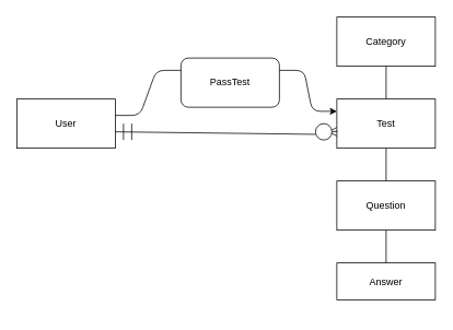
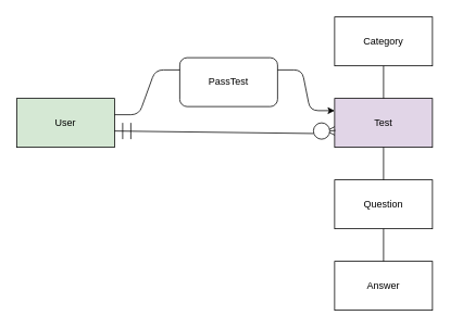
- <mxCell id="2" value="User" style="rounded=0;whiteSpace=wrap;html=1;" vertex="1" parent="1"><mxGeometry x="20" y="120" width="120" height="60" as="geometry" /></mxCell>
+ <mxCell id="2" value="User" style="rounded=0;whiteSpace=wrap;html=1;fillColor=#d5e8d4;" vertex="1" parent="1"><mxGeometry x="20" y="120" width="120" height="60" as="geometry" /></mxCell>
- <mxCell id="4" value="Test" style="rounded=0;whiteSpace=wrap;html=1;" vertex="1" parent="1"><mxGeometry x="410" y="120" width="120" height="60" as="geometry" /></mxCell>
+ <mxCell id="4" value="Test" style="rounded=0;whiteSpace=wrap;html=1;fillColor=#e1d5e7;" vertex="1" parent="1"><mxGeometry x="410" y="120" width="120" height="60" as="geometry" /></mxCell>
- <mxCell id="7" value="Answer" style="rounded=0;whiteSpace=wrap;html=1;" vertex="1" parent="1"><mxGeometry x="410" y="320" width="120" height="45" as="geometry" /></mxCell>
+ <mxCell id="7" value="Answer" style="rounded=0;whiteSpace=wrap;html=1;" vertex="1" parent="1"><mxGeometry x="410" y="320" width="120" height="60" as="geometry" /></mxCell>
